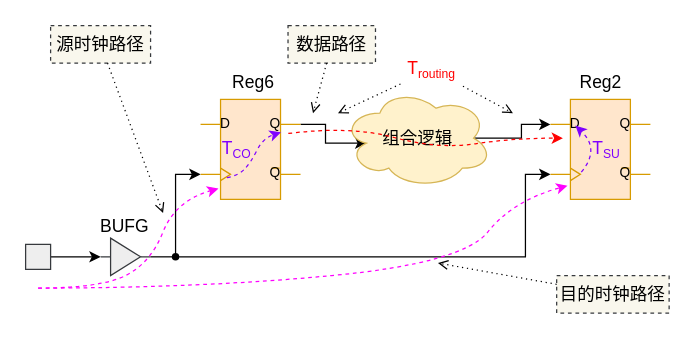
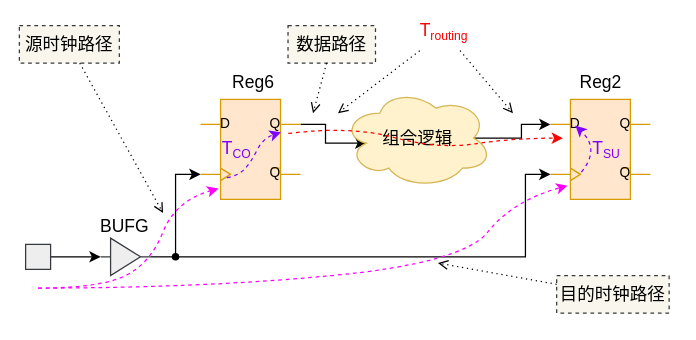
- <mxCell id="27" value="源时钟路径" style="text;html=1;strokeColor=#36393d;fillColor=#f9f7ed;align=center;verticalAlign=middle;whiteSpace=wrap;rounded=0;shadow=0;glass=0;sketch=0;fontSize=14;dashed=1;" vertex="1" parent="1"><mxGeometry x="40" y="20" width="80" height="30" as="geometry" /></mxCell>
+ <mxCell id="27" value="源时钟路径" style="text;html=1;strokeColor=#36393d;fillColor=#f9f7ed;align=center;verticalAlign=middle;whiteSpace=wrap;rounded=0;shadow=0;glass=0;sketch=0;fontSize=14;dashed=1;" vertex="1" parent="1"><mxGeometry x="15" y="20" width="80" height="30" as="geometry" /></mxCell>
- <mxCell id="23" value="T&lt;span style=&quot;font-size: 11.667px;&quot;&gt;&lt;sub&gt;routing&lt;/sub&gt;&lt;/span&gt;" style="text;html=1;strokeColor=none;fillColor=none;align=center;verticalAlign=middle;whiteSpace=wrap;rounded=0;shadow=0;glass=0;sketch=0;fontSize=14;fontColor=#FF0000;" vertex="1" parent="1"><mxGeometry x="320" y="40" width="50" height="30" as="geometry" /></mxCell>
+ <mxCell id="23" value="T&lt;span style=&quot;font-size: 11.667px;&quot;&gt;&lt;sub&gt;routing&lt;/sub&gt;&lt;/span&gt;" style="text;html=1;strokeColor=none;fillColor=none;align=center;verticalAlign=middle;whiteSpace=wrap;rounded=0;shadow=0;glass=0;sketch=0;fontSize=14;fontColor=#FF0000;" vertex="1" parent="1"><mxGeometry x="330" y="10" width="50" height="30" as="geometry" /></mxCell>
